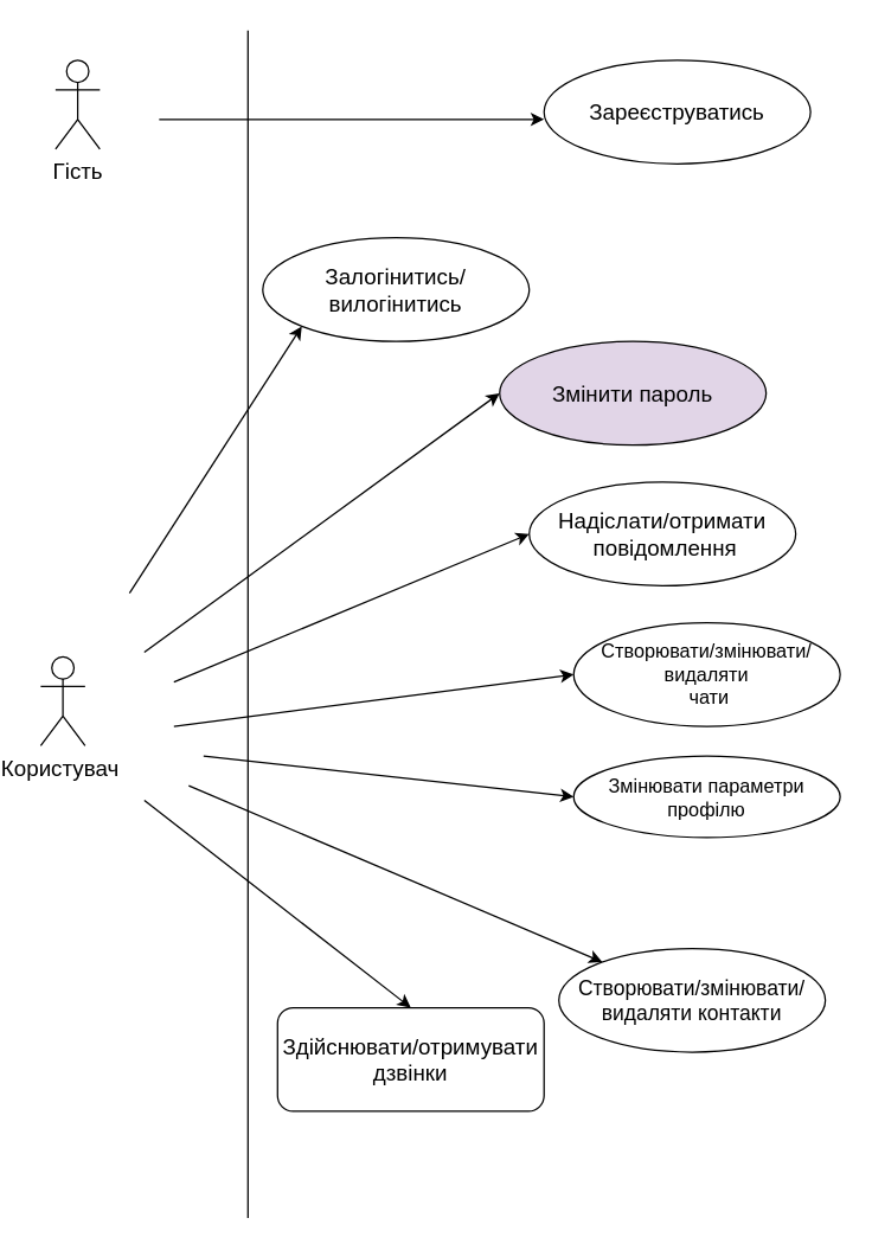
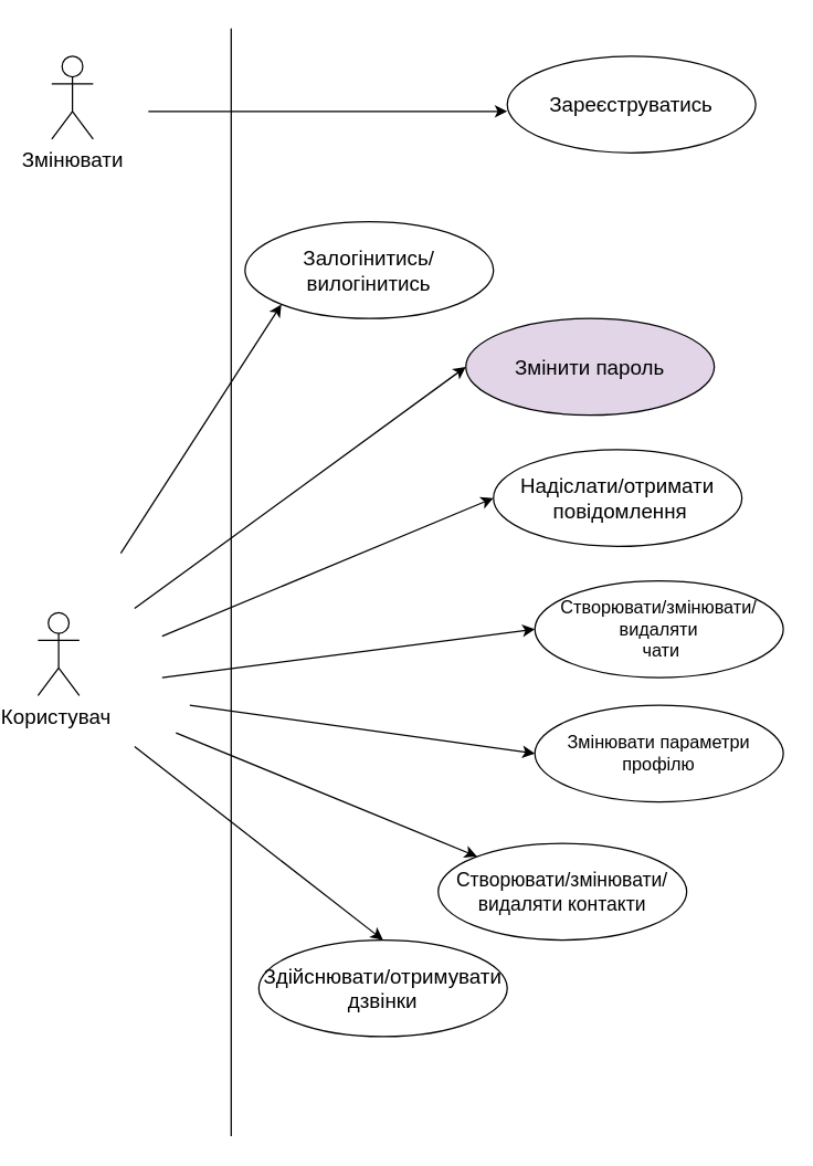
- <mxCell id="3" value="Гість" style="shape=umlActor;verticalLabelPosition=bottom;labelBackgroundColor=#ffffff;verticalAlign=top;html=1;outlineConnect=0;fontSize=15;align=center;" vertex="1" parent="1"><mxGeometry x="30" y="40" width="30" height="60" as="geometry" /></mxCell>
+ <mxCell id="3" value="Змінювати" style="shape=umlActor;verticalLabelPosition=bottom;labelBackgroundColor=#ffffff;verticalAlign=top;html=1;outlineConnect=0;fontSize=15;align=center;" vertex="1" parent="1"><mxGeometry x="30" y="40" width="30" height="60" as="geometry" /></mxCell>
- <mxCell id="19" value="Змінювати параметри профілю" style="ellipse;whiteSpace=wrap;html=1;fontSize=13;align=center;fontStyle=0" vertex="1" parent="1"><mxGeometry x="380" y="510" width="180" height="55" as="geometry" /></mxCell>
+ <mxCell id="19" value="Змінювати параметри профілю" style="ellipse;whiteSpace=wrap;html=1;fontSize=13;align=center;fontStyle=0" vertex="1" parent="1"><mxGeometry x="380" y="510" width="180" height="70" as="geometry" /></mxCell>
- <mxCell id="11" value="Створювати/змінювати/видаляти контакти" style="ellipse;whiteSpace=wrap;html=1;fontSize=14;align=center;" vertex="1" parent="1"><mxGeometry x="370" y="640" width="180" height="70" as="geometry" /></mxCell>
+ <mxCell id="11" value="Створювати/змінювати/видаляти контакти" style="ellipse;whiteSpace=wrap;html=1;fontSize=14;align=center;" vertex="1" parent="1"><mxGeometry x="310" y="610" width="180" height="70" as="geometry" /></mxCell>
- <mxCell id="12" value="Здійснювати/отримувати дзвінки" style="whiteSpace=wrap;html=1;fontSize=15;align=center;rounded=1;" vertex="1" parent="1"><mxGeometry x="180" y="680" width="180" height="70" as="geometry" /></mxCell>
+ <mxCell id="12" value="Здійснювати/отримувати дзвінки" style="ellipse;whiteSpace=wrap;html=1;fontSize=15;align=center;" vertex="1" parent="1"><mxGeometry x="180" y="680" width="180" height="70" as="geometry" /></mxCell>
